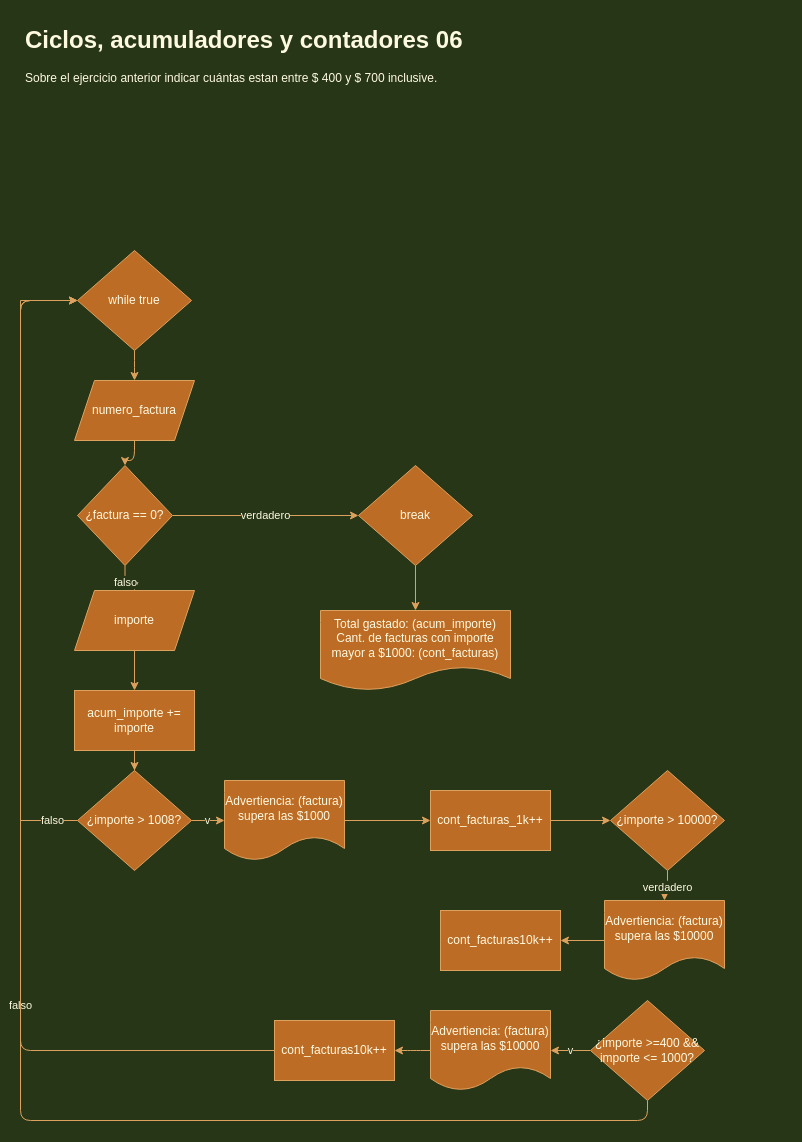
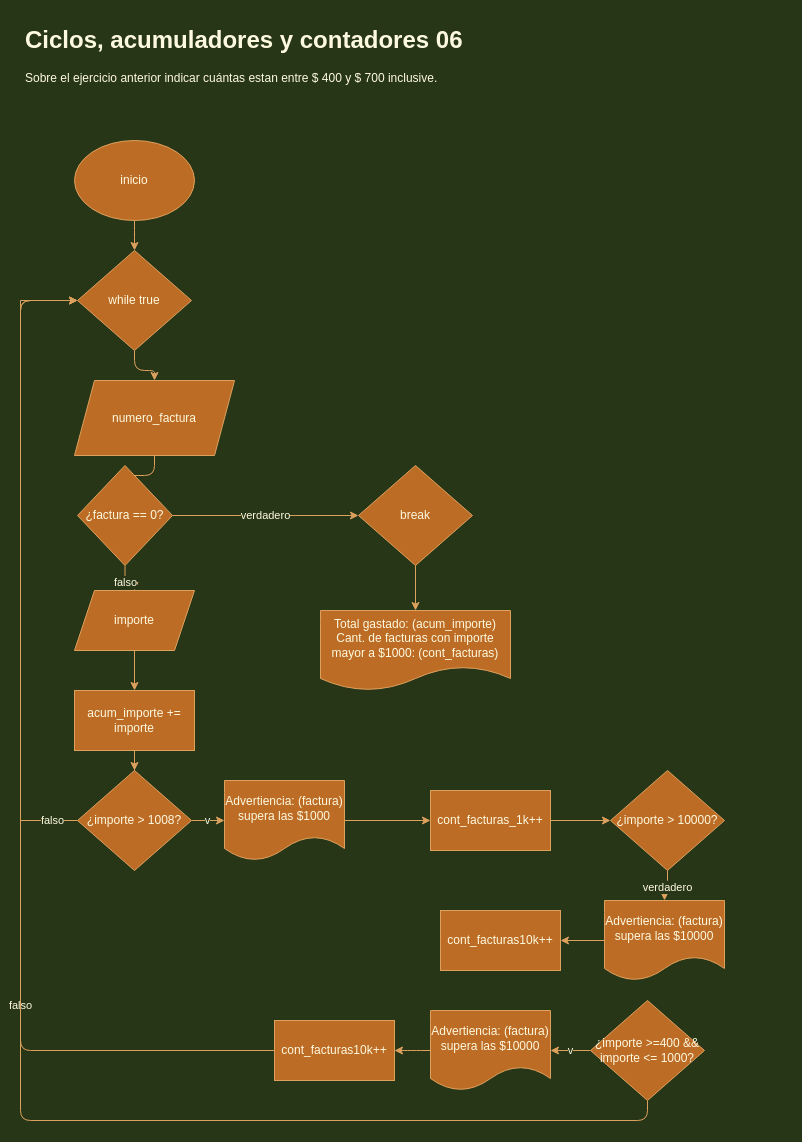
+ <mxCell id="4" value="inicio" style="ellipse;whiteSpace=wrap;html=1;fillColor=#BC6C25;strokeColor=#DDA15E;fontColor=#FEFAE0;" vertex="1" parent="1"><mxGeometry x="74" y="140" width="120" height="80" as="geometry" /></mxCell>
+ <mxCell id="3" value="" style="edgeStyle=orthogonalEdgeStyle;curved=0;rounded=1;sketch=0;orthogonalLoop=1;jettySize=auto;html=1;strokeColor=#DDA15E;fillColor=#BC6C25;fontColor=#FEFAE0;labelBackgroundColor=#283618;" edge="1" parent="1" source="4" target="8"><mxGeometry relative="1" as="geometry" /></mxCell>
- <mxCell id="6" value="numero_factura" style="shape=parallelogram;perimeter=parallelogramPerimeter;whiteSpace=wrap;html=1;fixedSize=1;fillColor=#BC6C25;strokeColor=#DDA15E;fontColor=#FEFAE0;" vertex="1" parent="1"><mxGeometry x="74" y="380" width="120" height="60" as="geometry" /></mxCell>
+ <mxCell id="6" value="numero_factura" style="shape=parallelogram;perimeter=parallelogramPerimeter;whiteSpace=wrap;html=1;fixedSize=1;fillColor=#BC6C25;strokeColor=#DDA15E;fontColor=#FEFAE0;" vertex="1" parent="1"><mxGeometry x="74" y="380" width="160" height="75" as="geometry" /></mxCell>
